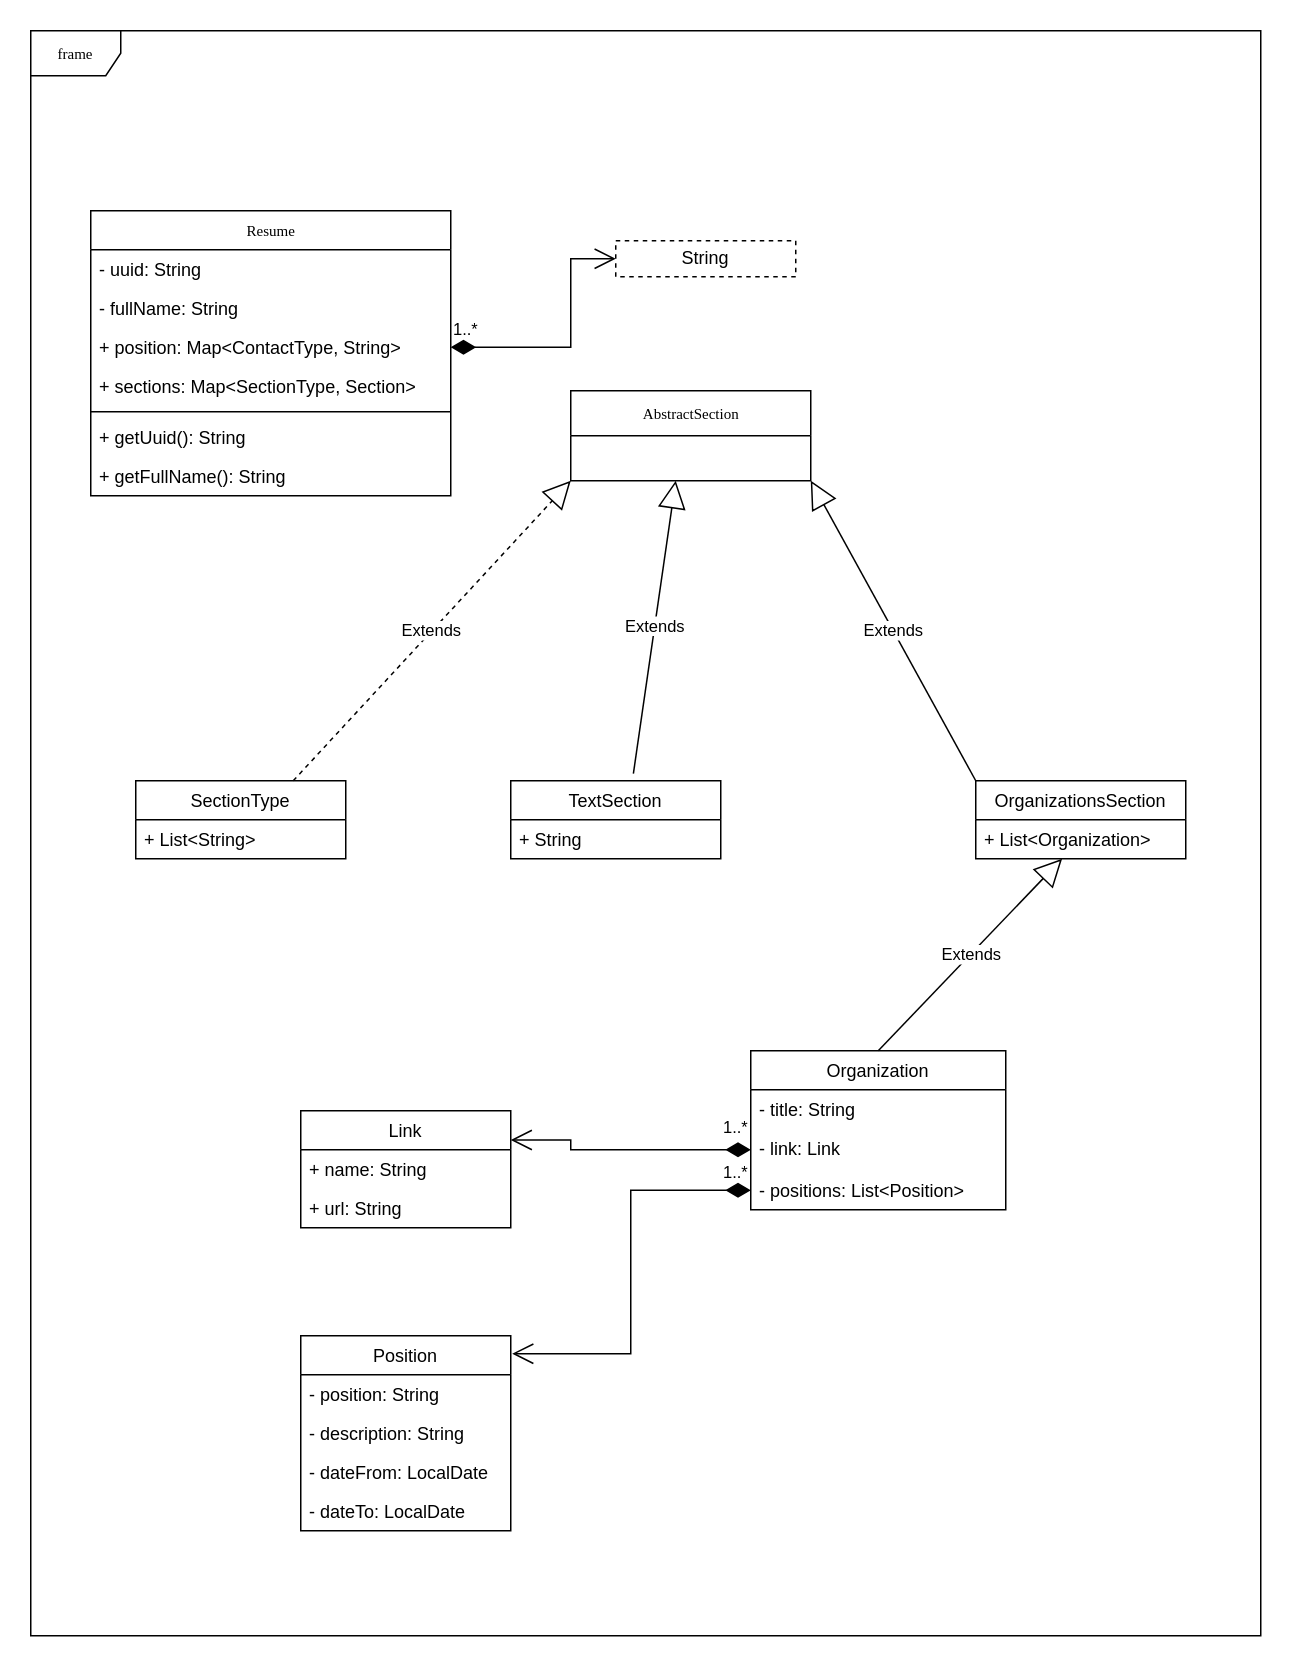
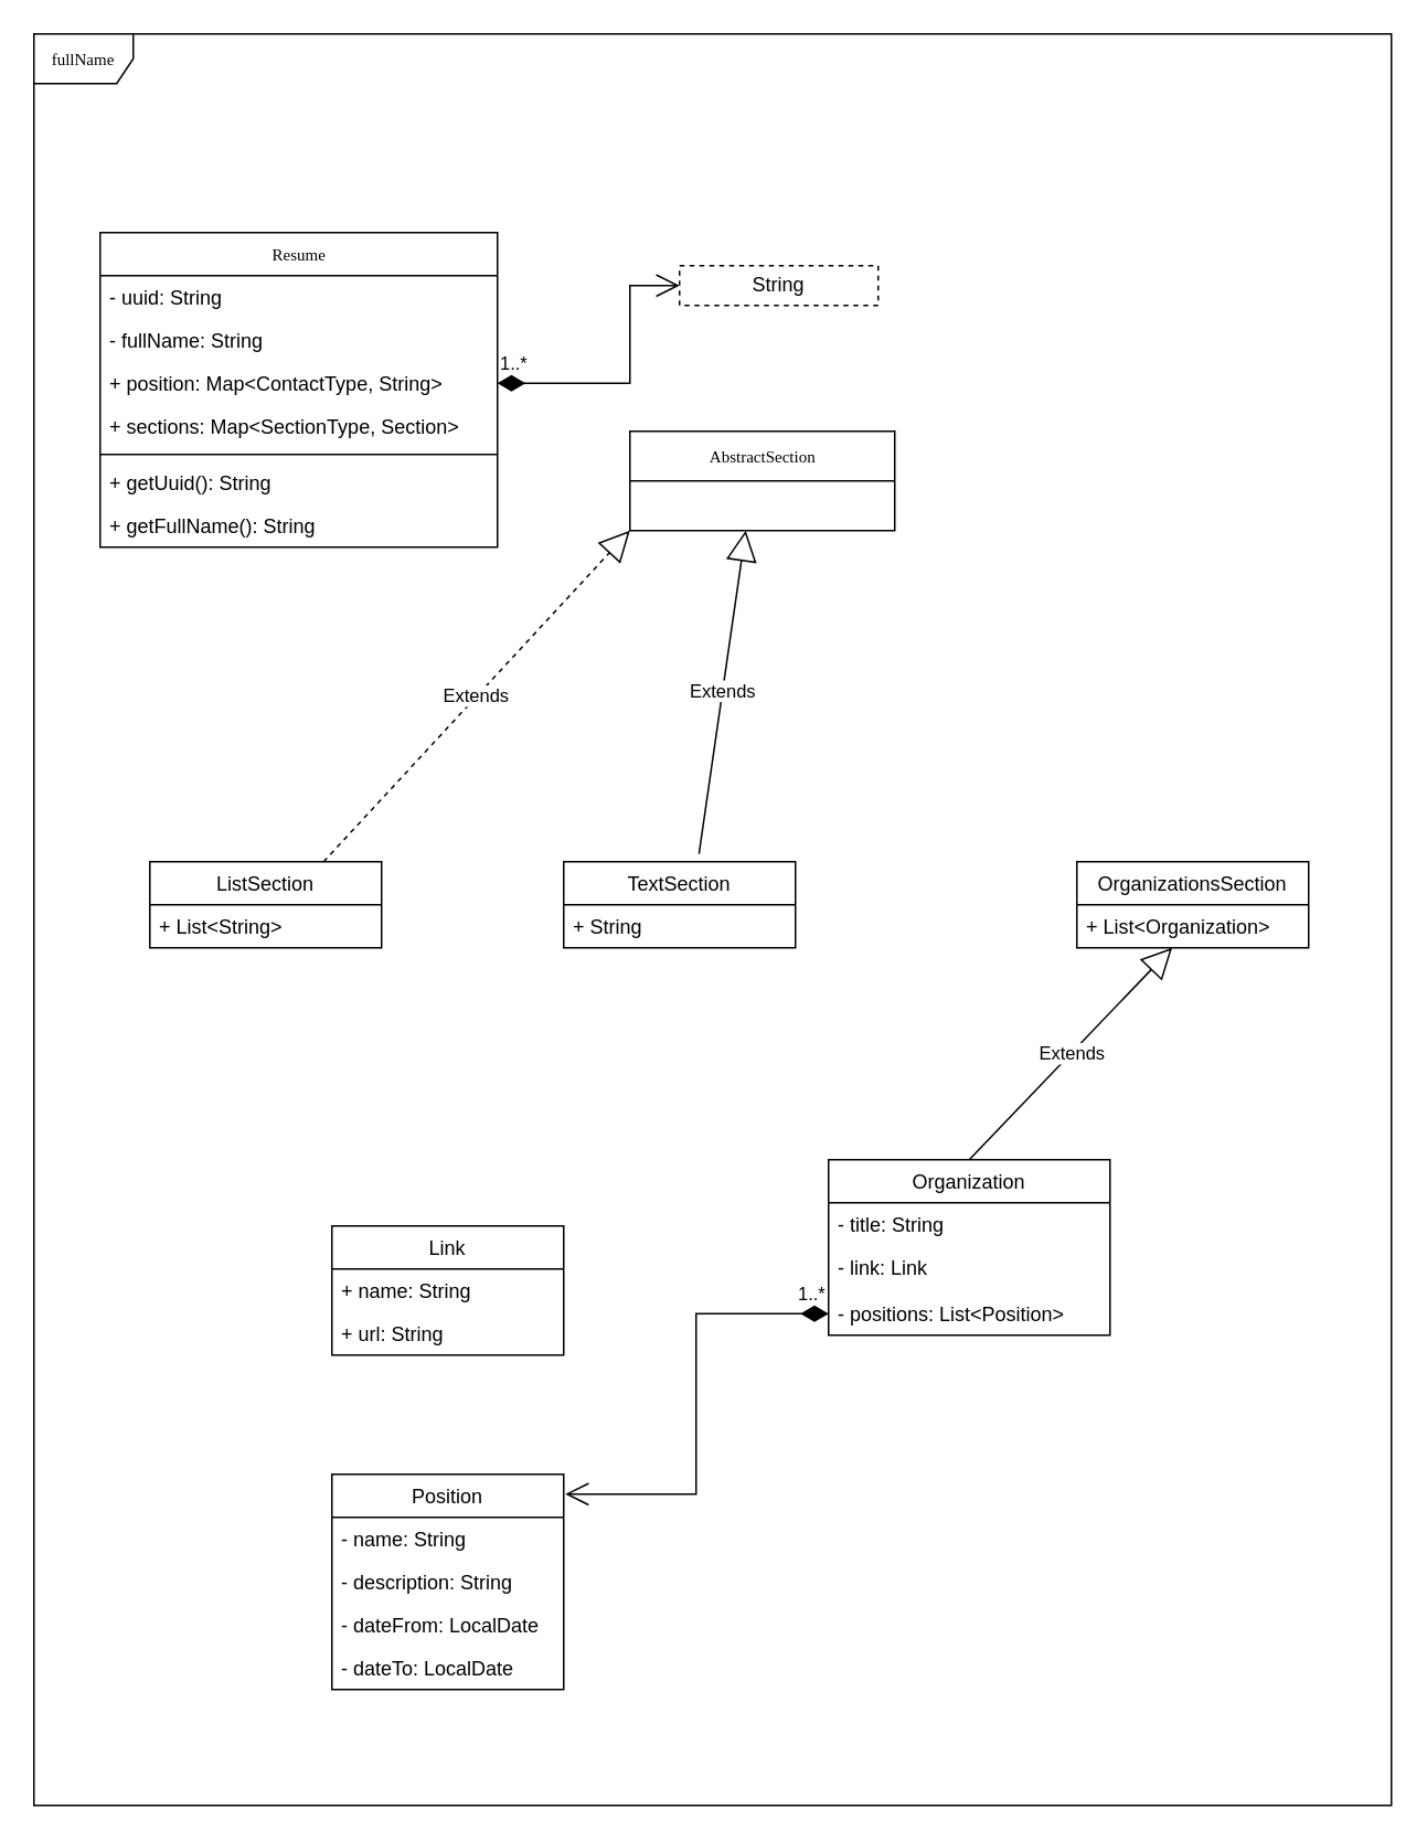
- <mxCell id="2" value="frame" style="shape=umlFrame;whiteSpace=wrap;html=1;rounded=0;shadow=0;comic=0;labelBackgroundColor=none;strokeWidth=1;fontFamily=Verdana;fontSize=10;align=center;" parent="1" vertex="1"><mxGeometry x="20" y="20" width="820" height="1070" as="geometry" /></mxCell>
+ <mxCell id="2" value="fullName" style="shape=umlFrame;whiteSpace=wrap;html=1;rounded=0;shadow=0;comic=0;labelBackgroundColor=none;strokeWidth=1;fontFamily=Verdana;fontSize=10;align=center;" parent="1" vertex="1"><mxGeometry x="20" y="20" width="820" height="1070" as="geometry" /></mxCell>
- <mxCell id="25" value="Extends" style="endArrow=block;endSize=16;endFill=0;html=1;rounded=0;entryX=1;entryY=1;entryDx=0;entryDy=0;exitX=0;exitY=0;exitDx=0;exitDy=0;" parent="1" source="18" target="11" edge="1"><mxGeometry width="160" relative="1" as="geometry"><mxPoint x="480" y="677" as="sourcePoint" /><mxPoint x="560" y="510" as="targetPoint" /></mxGeometry></mxCell>
- <mxCell id="14" value="SectionType" style="swimlane;fontStyle=0;childLayout=stackLayout;horizontal=1;startSize=26;fillColor=none;horizontalStack=0;resizeParent=1;resizeParentMax=0;resizeLast=0;collapsible=1;marginBottom=0;" parent="1" vertex="1"><mxGeometry x="90" y="520" width="140" height="52" as="geometry" /></mxCell>
+ <mxCell id="14" value="ListSection" style="swimlane;fontStyle=0;childLayout=stackLayout;horizontal=1;startSize=26;fillColor=none;horizontalStack=0;resizeParent=1;resizeParentMax=0;resizeLast=0;collapsible=1;marginBottom=0;" parent="1" vertex="1"><mxGeometry x="90" y="520" width="140" height="52" as="geometry" /></mxCell>
- <mxCell id="37" value="1..*" style="endArrow=open;html=1;endSize=12;startArrow=diamondThin;startSize=14;startFill=1;edgeStyle=orthogonalEdgeStyle;align=left;verticalAlign=bottom;rounded=0;entryX=1;entryY=0.25;entryDx=0;entryDy=0;exitX=0;exitY=0.5;exitDx=0;exitDy=0;" edge="1" parent="1" source="22" target="33"><mxGeometry x="-0.76" y="-6" relative="1" as="geometry"><mxPoint x="360" y="750" as="sourcePoint" /><mxPoint x="520" y="750" as="targetPoint" /><Array as="points"><mxPoint x="380" y="766" /><mxPoint x="380" y="760" /></Array><mxPoint as="offset" /></mxGeometry></mxCell>
- <mxCell id="29" value="- position: String" style="text;strokeColor=none;fillColor=none;align=left;verticalAlign=top;spacingLeft=4;spacingRight=4;overflow=hidden;rotatable=0;points=[[0,0.5],[1,0.5]];portConstraint=eastwest;" vertex="1" parent="28"><mxGeometry y="26" width="140" height="26" as="geometry" /></mxCell>
+ <mxCell id="29" value="- name: String" style="text;strokeColor=none;fillColor=none;align=left;verticalAlign=top;spacingLeft=4;spacingRight=4;overflow=hidden;rotatable=0;points=[[0,0.5],[1,0.5]];portConstraint=eastwest;" vertex="1" parent="28"><mxGeometry y="26" width="140" height="26" as="geometry" /></mxCell>
